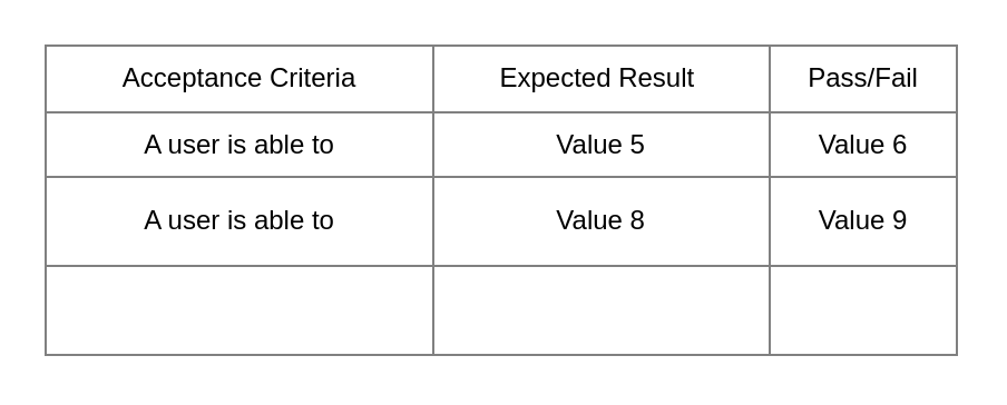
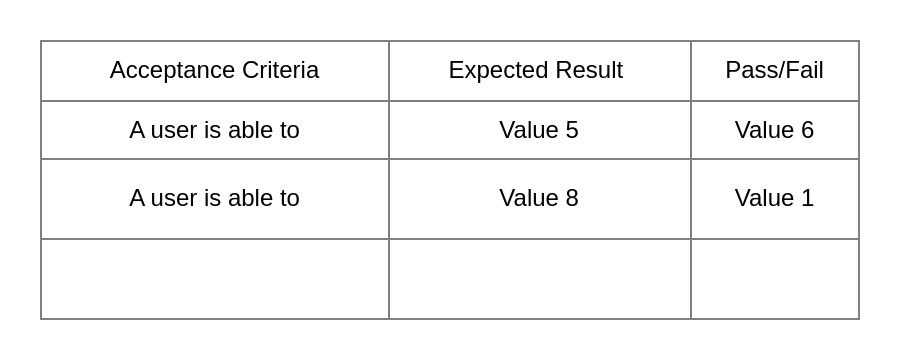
- <mxCell id="2" value="&lt;table border=&quot;1&quot; width=&quot;100%&quot; style=&quot;width: 100% ; height: 100% ; border-collapse: collapse&quot;&gt;&lt;tbody&gt;&lt;tr&gt;&lt;td align=&quot;center&quot;&gt;Acceptance Criteria&lt;/td&gt;&lt;td align=&quot;center&quot;&gt;Expected Result&amp;nbsp;&lt;/td&gt;&lt;td align=&quot;center&quot;&gt;Pass/Fail&lt;/td&gt;&lt;/tr&gt;&lt;tr&gt;&lt;td align=&quot;center&quot;&gt;A user is able to&lt;/td&gt;&lt;td align=&quot;center&quot;&gt;Value 5&lt;/td&gt;&lt;td align=&quot;center&quot;&gt;Value 6&lt;/td&gt;&lt;/tr&gt;&lt;tr&gt;&lt;td align=&quot;center&quot;&gt;&lt;table&gt;&lt;tbody&gt;&lt;tr&gt;&lt;td align=&quot;center&quot;&gt;A user is able to&lt;br&gt;&lt;/td&gt;&lt;/tr&gt;&lt;/tbody&gt;&lt;/table&gt;&lt;/td&gt;&lt;td align=&quot;center&quot;&gt;Value 8&lt;/td&gt;&lt;td align=&quot;center&quot;&gt;Value 9&lt;/td&gt;&lt;/tr&gt;&lt;tr&gt;&lt;td style=&quot;text-align: center&quot;&gt;&lt;table style=&quot;text-align: center&quot;&gt;&lt;tbody&gt;&lt;tr&gt;&lt;td align=&quot;center&quot;&gt;&lt;br&gt;&lt;/td&gt;&lt;/tr&gt;&lt;/tbody&gt;&lt;/table&gt;&lt;/td&gt;&lt;td&gt;&lt;br&gt;&lt;/td&gt;&lt;td&gt;&lt;br&gt;&lt;/td&gt;&lt;/tr&gt;&lt;/tbody&gt;&lt;/table&gt;" style="text;html=1;strokeColor=none;fillColor=none;overflow=fill;" vertex="1" parent="1"><mxGeometry x="20" y="20" width="410" height="140" as="geometry" /></mxCell>
+ <mxCell id="2" value="&lt;table border=&quot;1&quot; width=&quot;100%&quot; style=&quot;width: 100% ; height: 100% ; border-collapse: collapse&quot;&gt;&lt;tbody&gt;&lt;tr&gt;&lt;td align=&quot;center&quot;&gt;Acceptance Criteria&lt;/td&gt;&lt;td align=&quot;center&quot;&gt;Expected Result&amp;nbsp;&lt;/td&gt;&lt;td align=&quot;center&quot;&gt;Pass/Fail&lt;/td&gt;&lt;/tr&gt;&lt;tr&gt;&lt;td align=&quot;center&quot;&gt;A user is able to&lt;/td&gt;&lt;td align=&quot;center&quot;&gt;Value 5&lt;/td&gt;&lt;td align=&quot;center&quot;&gt;Value 6&lt;/td&gt;&lt;/tr&gt;&lt;tr&gt;&lt;td align=&quot;center&quot;&gt;&lt;table&gt;&lt;tbody&gt;&lt;tr&gt;&lt;td align=&quot;center&quot;&gt;A user is able to&lt;br&gt;&lt;/td&gt;&lt;/tr&gt;&lt;/tbody&gt;&lt;/table&gt;&lt;/td&gt;&lt;td align=&quot;center&quot;&gt;Value 8&lt;/td&gt;&lt;td align=&quot;center&quot;&gt;Value 1&lt;/td&gt;&lt;/tr&gt;&lt;tr&gt;&lt;td style=&quot;text-align: center&quot;&gt;&lt;table style=&quot;text-align: center&quot;&gt;&lt;tbody&gt;&lt;tr&gt;&lt;td align=&quot;center&quot;&gt;&lt;br&gt;&lt;/td&gt;&lt;/tr&gt;&lt;/tbody&gt;&lt;/table&gt;&lt;/td&gt;&lt;td&gt;&lt;br&gt;&lt;/td&gt;&lt;td&gt;&lt;br&gt;&lt;/td&gt;&lt;/tr&gt;&lt;/tbody&gt;&lt;/table&gt;" style="text;html=1;strokeColor=none;fillColor=none;overflow=fill;" vertex="1" parent="1"><mxGeometry x="20" y="20" width="410" height="140" as="geometry" /></mxCell>
